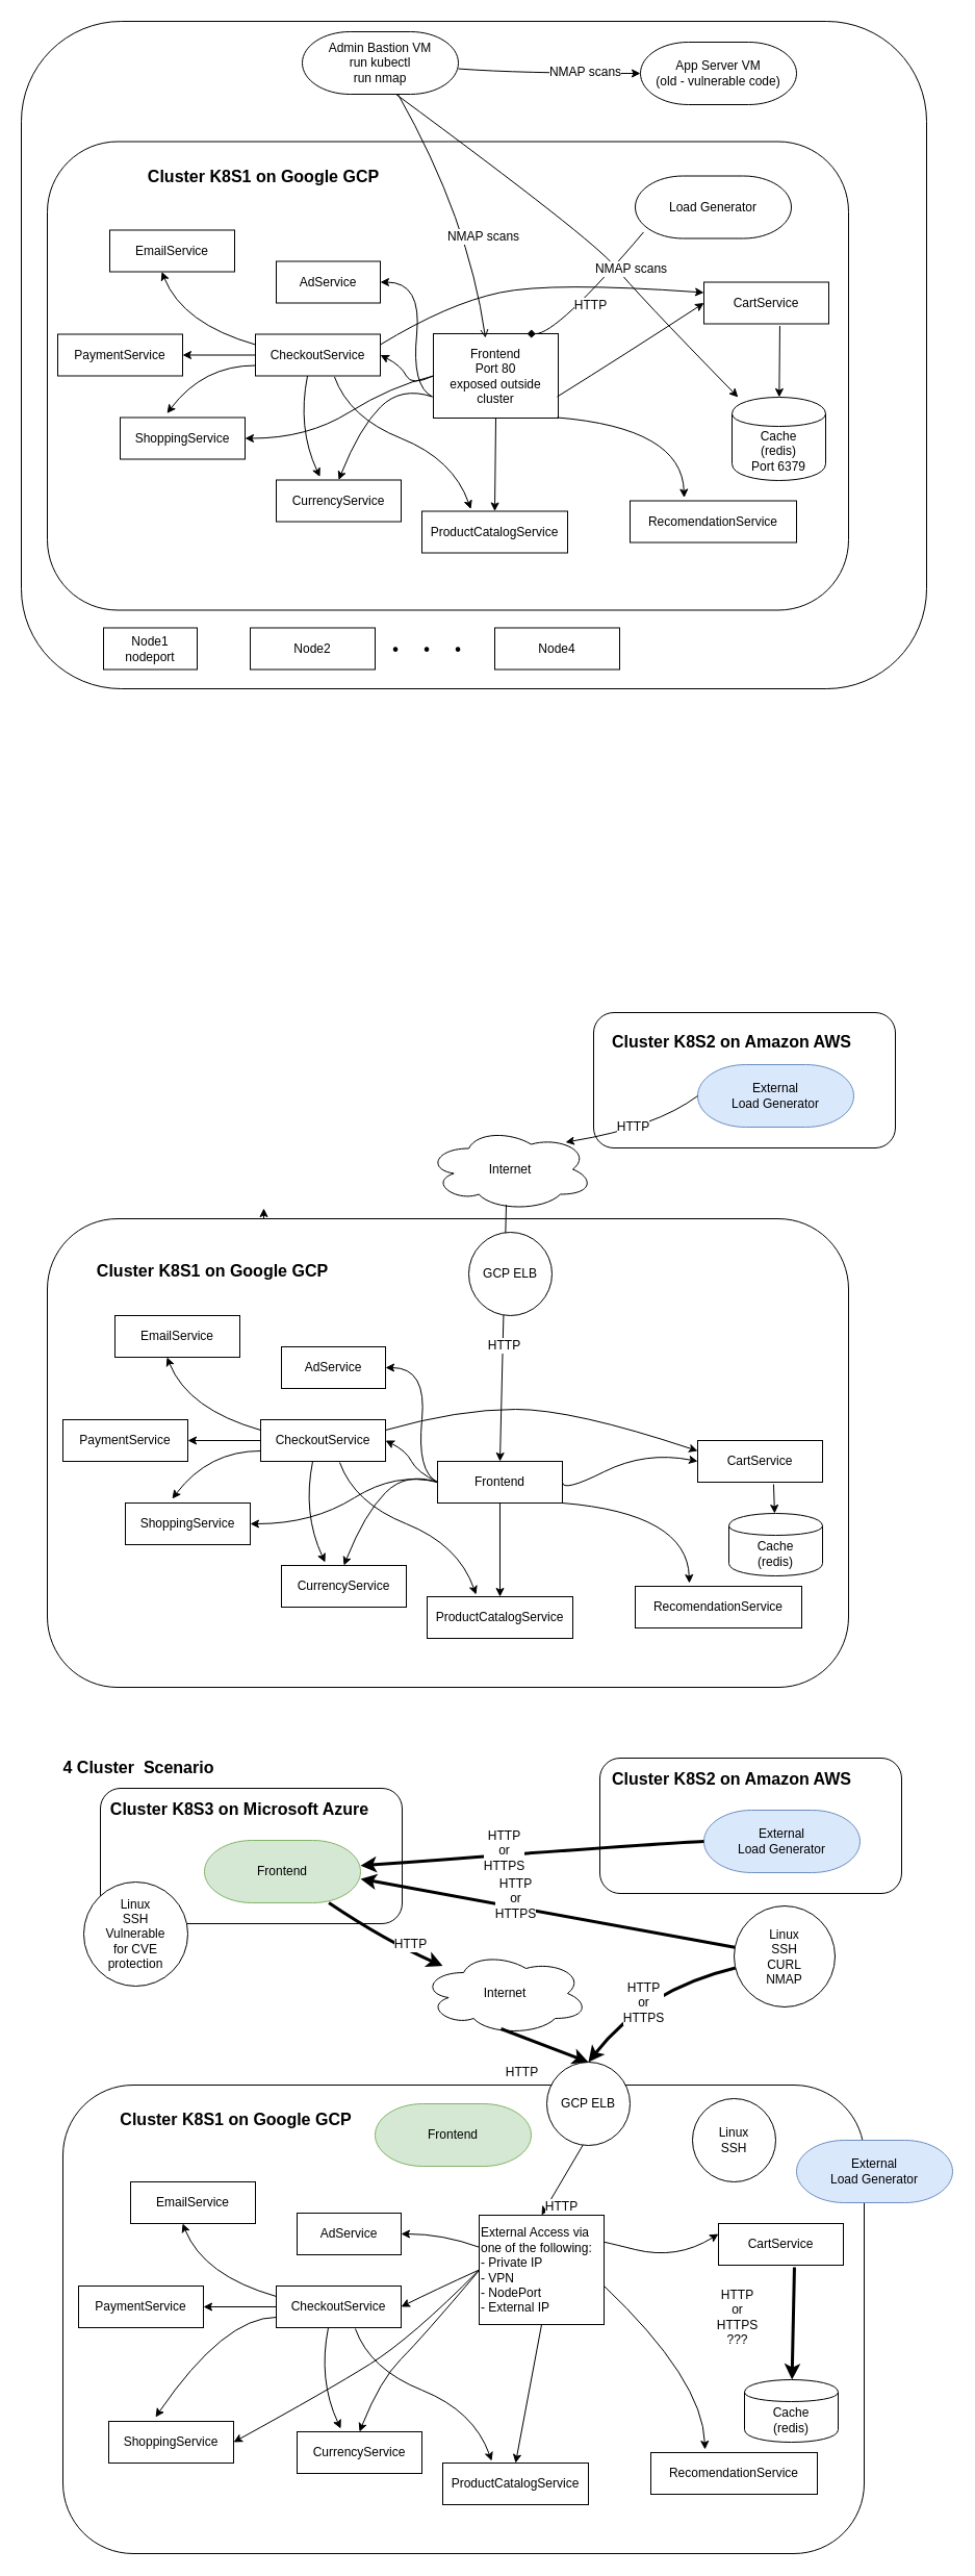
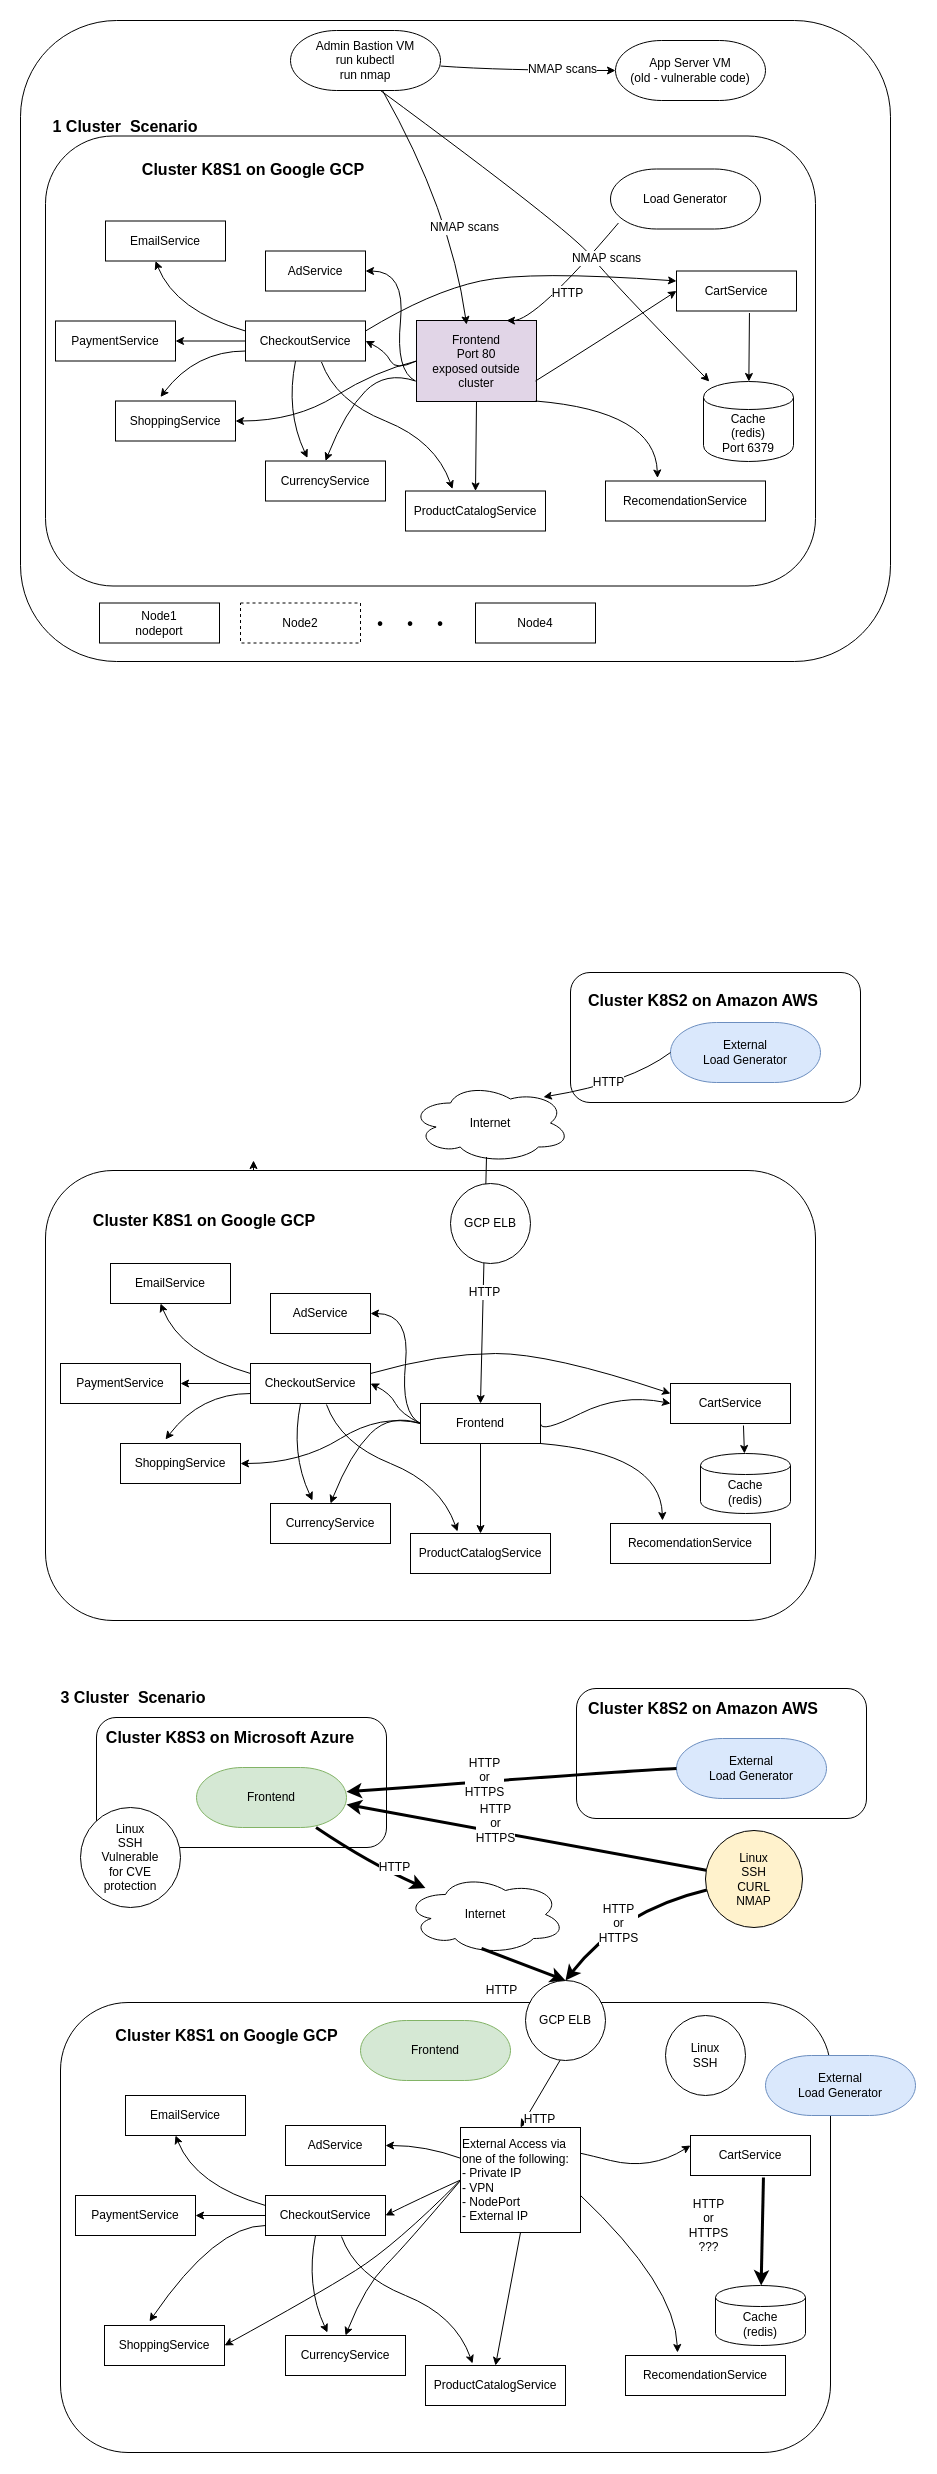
+ <mxCell id="105" value="1 Cluster&amp;nbsp; Scenario" style="text;html=1;strokeColor=none;fillColor=none;align=center;verticalAlign=middle;whiteSpace=wrap;rounded=0;fontStyle=1;fontSize=16;" parent="1" vertex="1"><mxGeometry x="45" y="115.5" width="160" height="20" as="geometry" /></mxCell>
- <mxCell id="19" value="" style="curved=1;endArrow=diamond;html=1;exitX=0.053;exitY=0.9;exitDx=0;exitDy=0;exitPerimeter=0;entryX=0.75;entryY=0;entryDx=0;entryDy=0;" parent="1" source="18" target="7" edge="1"><mxGeometry width="50" height="50" relative="1" as="geometry"><mxPoint x="484.289" y="330.5" as="sourcePoint" /><mxPoint x="515" y="350.5" as="targetPoint" /><Array as="points"><mxPoint x="535" y="320.5" /></Array></mxGeometry></mxCell>
+ <mxCell id="19" value="" style="curved=1;endArrow=classic;html=1;exitX=0.053;exitY=0.9;exitDx=0;exitDy=0;exitPerimeter=0;entryX=0.75;entryY=0;entryDx=0;entryDy=0;" parent="1" source="18" target="7" edge="1"><mxGeometry width="50" height="50" relative="1" as="geometry"><mxPoint x="484.289" y="330.5" as="sourcePoint" /><mxPoint x="515" y="350.5" as="targetPoint" /><Array as="points"><mxPoint x="535" y="320.5" /></Array></mxGeometry></mxCell>
- <mxCell id="125" value="" style="curved=1;endArrow=open;html=1;entryX=0.417;entryY=0.05;entryDx=0;entryDy=0;entryPerimeter=0;" edge="1" parent="1" source="124" target="7"><mxGeometry width="50" height="50" relative="1" as="geometry"><mxPoint x="627.95" y="232.5" as="sourcePoint" /><mxPoint x="515" y="370.5" as="targetPoint" /><Array as="points"><mxPoint x="450" y="210" /></Array></mxGeometry></mxCell>
+ <mxCell id="125" value="" style="curved=1;endArrow=classic;html=1;entryX=0.417;entryY=0.05;entryDx=0;entryDy=0;entryPerimeter=0;" edge="1" parent="1" source="124" target="7"><mxGeometry width="50" height="50" relative="1" as="geometry"><mxPoint x="627.95" y="232.5" as="sourcePoint" /><mxPoint x="515" y="370.5" as="targetPoint" /><Array as="points"><mxPoint x="450" y="210" /></Array></mxGeometry></mxCell>
- <mxCell id="7" value="Frontend&lt;br&gt;Port 80&lt;br&gt;exposed outside cluster" style="rounded=0;whiteSpace=wrap;html=1;" parent="1" vertex="1"><mxGeometry x="416" y="320" width="120" height="81" as="geometry" /></mxCell>
+ <mxCell id="7" value="Frontend&lt;br&gt;Port 80&lt;br&gt;exposed outside cluster" style="rounded=0;whiteSpace=wrap;html=1;fillColor=#e1d5e7;" parent="1" vertex="1"><mxGeometry x="416" y="320" width="120" height="81" as="geometry" /></mxCell>
- <mxCell id="127" value="Node1&lt;br&gt;nodeport" style="rounded=0;whiteSpace=wrap;html=1;" vertex="1" parent="1"><mxGeometry x="99" y="602.5" width="90" height="40" as="geometry" /></mxCell>
+ <mxCell id="127" value="Node1&lt;br&gt;nodeport" style="rounded=0;whiteSpace=wrap;html=1;" vertex="1" parent="1"><mxGeometry x="99" y="602.5" width="120" height="40" as="geometry" /></mxCell>
- <mxCell id="128" value="Node2" style="rounded=0;whiteSpace=wrap;html=1;" vertex="1" parent="1"><mxGeometry x="240" y="602.5" width="120" height="40" as="geometry" /></mxCell>
+ <mxCell id="128" value="Node2" style="rounded=0;whiteSpace=wrap;html=1;dashed=1;" vertex="1" parent="1"><mxGeometry x="240" y="602.5" width="120" height="40" as="geometry" /></mxCell>
- <mxCell id="106" value="4 Cluster&amp;nbsp; Scenario" style="text;html=1;strokeColor=none;fillColor=none;align=center;verticalAlign=middle;whiteSpace=wrap;rounded=0;fontStyle=1;fontSize=16;" parent="1" vertex="1"><mxGeometry x="53" y="1687" width="160" height="20" as="geometry" /></mxCell>
+ <mxCell id="106" value="3 Cluster&amp;nbsp; Scenario" style="text;html=1;strokeColor=none;fillColor=none;align=center;verticalAlign=middle;whiteSpace=wrap;rounded=0;fontStyle=1;fontSize=16;" parent="1" vertex="1"><mxGeometry x="53" y="1687" width="160" height="20" as="geometry" /></mxCell>
- <mxCell id="116" value="Linux&lt;br&gt;SSH&lt;br&gt;CURL&lt;br&gt;NMAP" style="ellipse;whiteSpace=wrap;html=1;aspect=fixed;" parent="1" vertex="1"><mxGeometry x="705" y="1830" width="97" height="97" as="geometry" /></mxCell>
+ <mxCell id="116" value="Linux&lt;br&gt;SSH&lt;br&gt;CURL&lt;br&gt;NMAP" style="ellipse;whiteSpace=wrap;html=1;aspect=fixed;fillColor=#fff2cc;" parent="1" vertex="1"><mxGeometry x="705" y="1830" width="97" height="97" as="geometry" /></mxCell>
